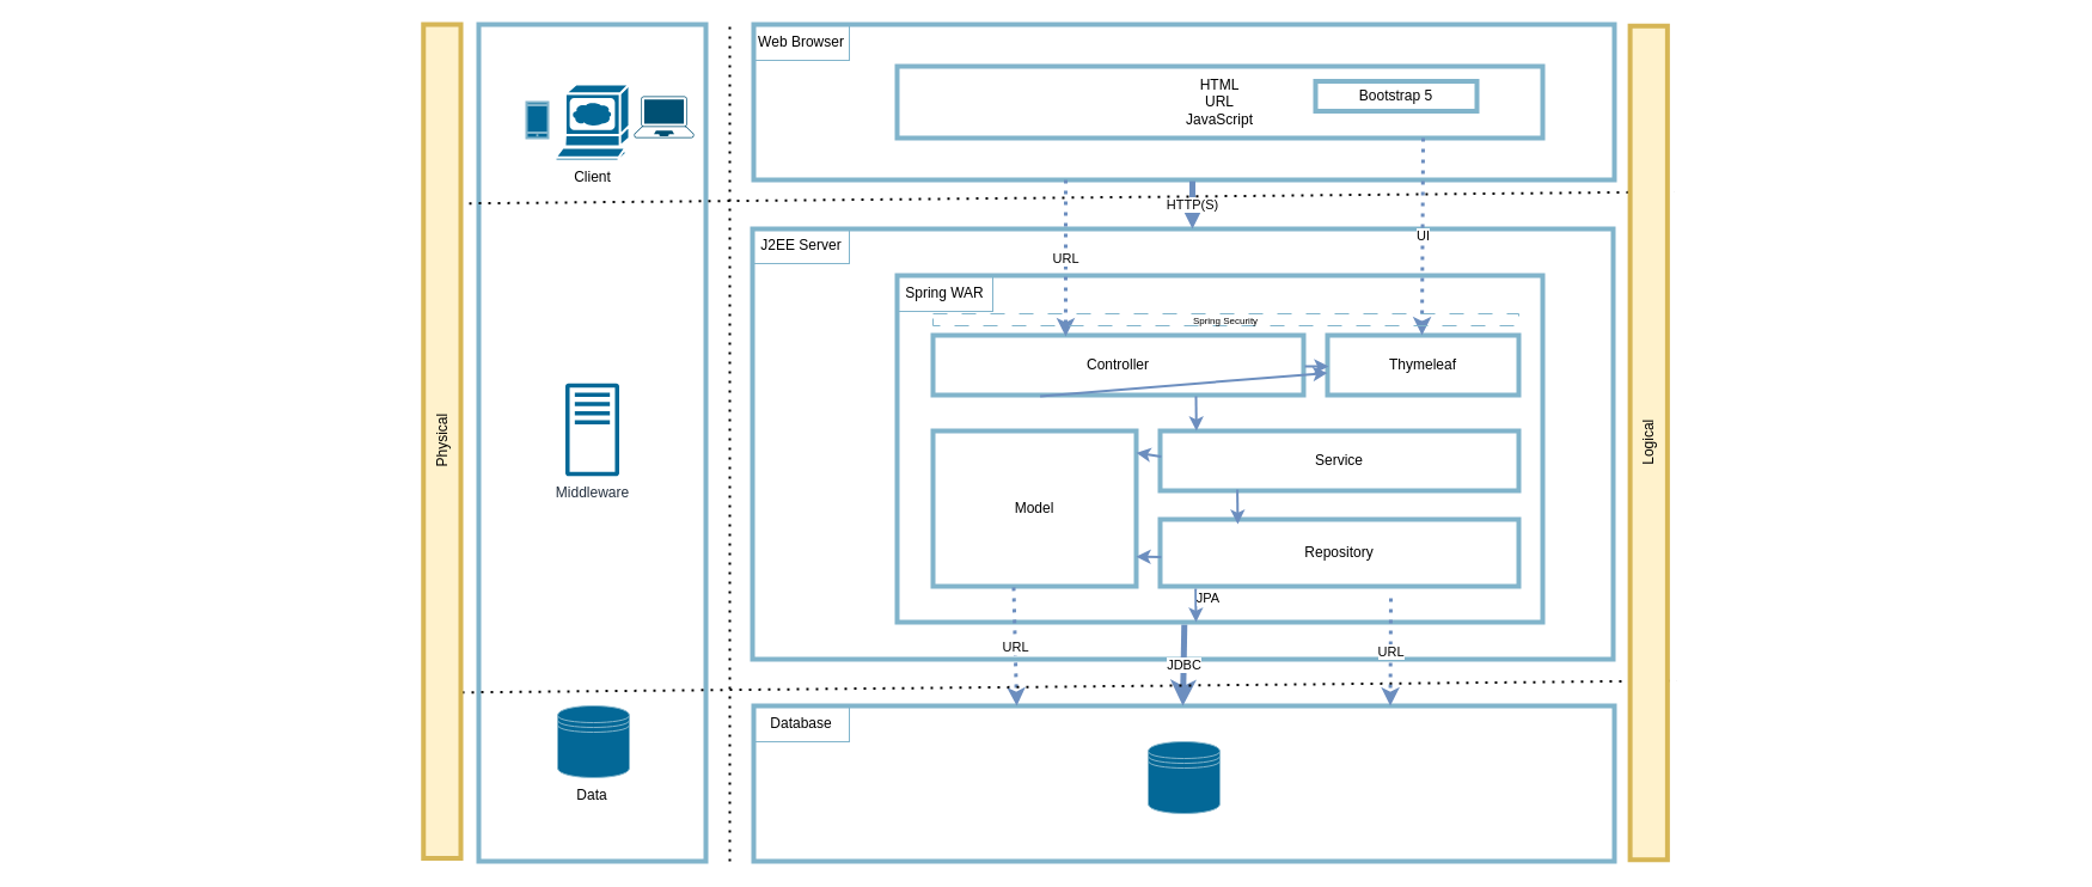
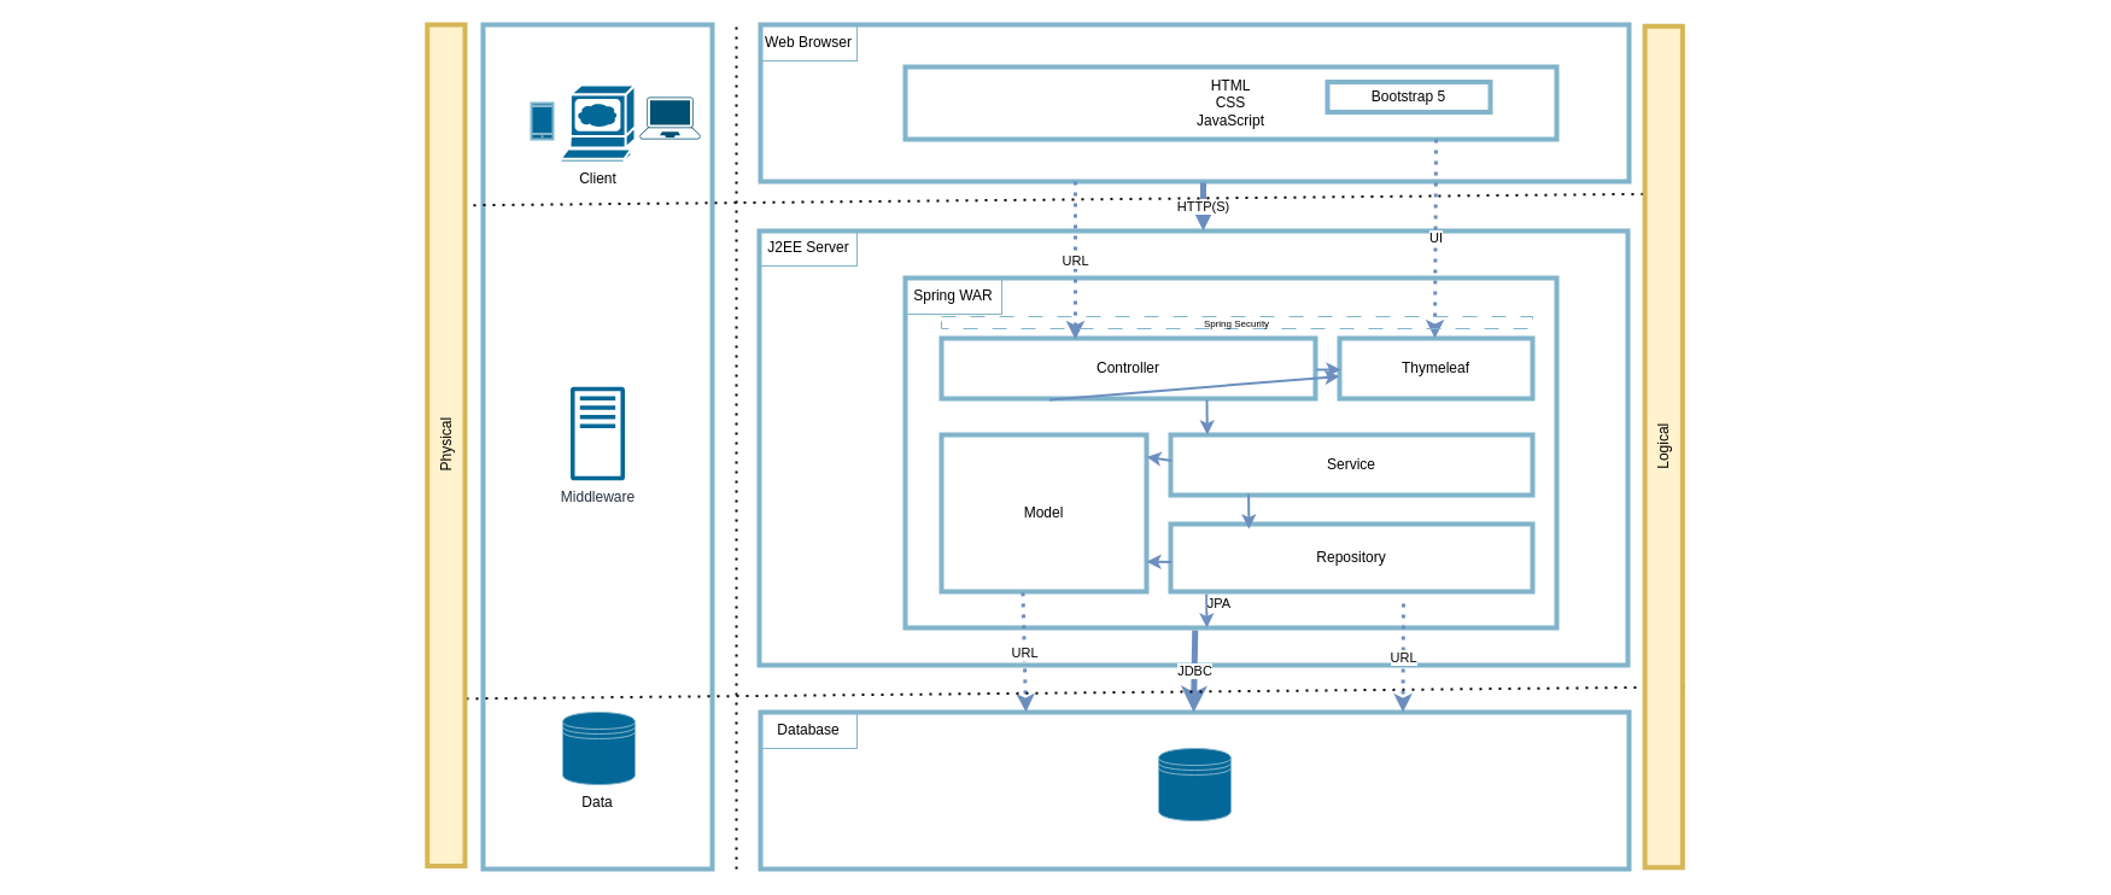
- <mxCell id="19" value="HTML&lt;br&gt;URL&lt;br&gt;JavaScript" style="rounded=0;whiteSpace=wrap;html=1;strokeColor=#81b4cb;strokeWidth=4;fillColor=none;" parent="1" vertex="1"><mxGeometry x="750" y="55" width="540" height="60" as="geometry" /></mxCell>
+ <mxCell id="19" value="HTML&lt;br&gt;CSS&lt;br&gt;JavaScript" style="rounded=0;whiteSpace=wrap;html=1;strokeColor=#81b4cb;strokeWidth=4;fillColor=none;" parent="1" vertex="1"><mxGeometry x="750" y="55" width="540" height="60" as="geometry" /></mxCell>
